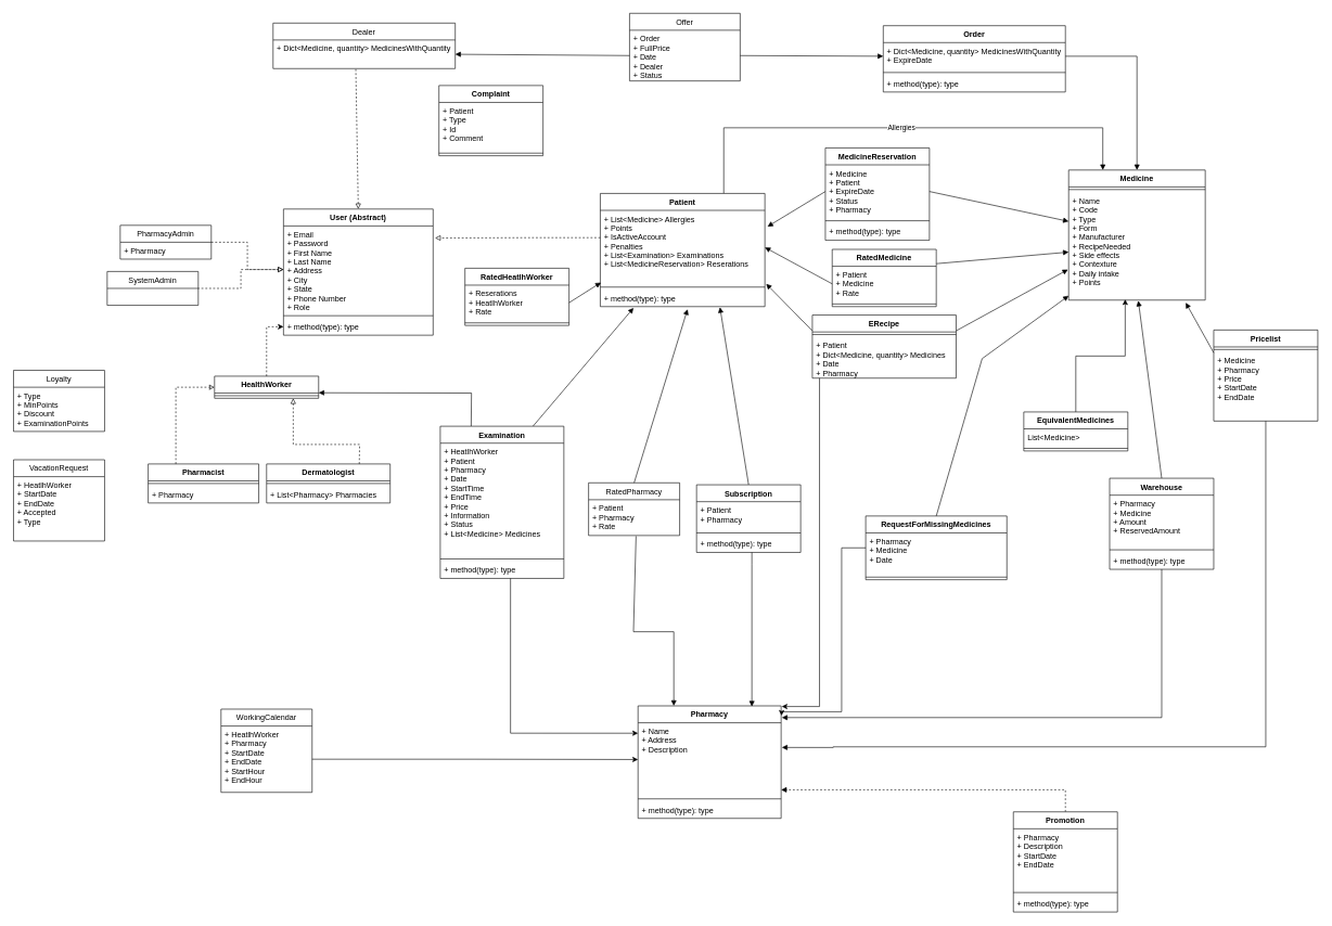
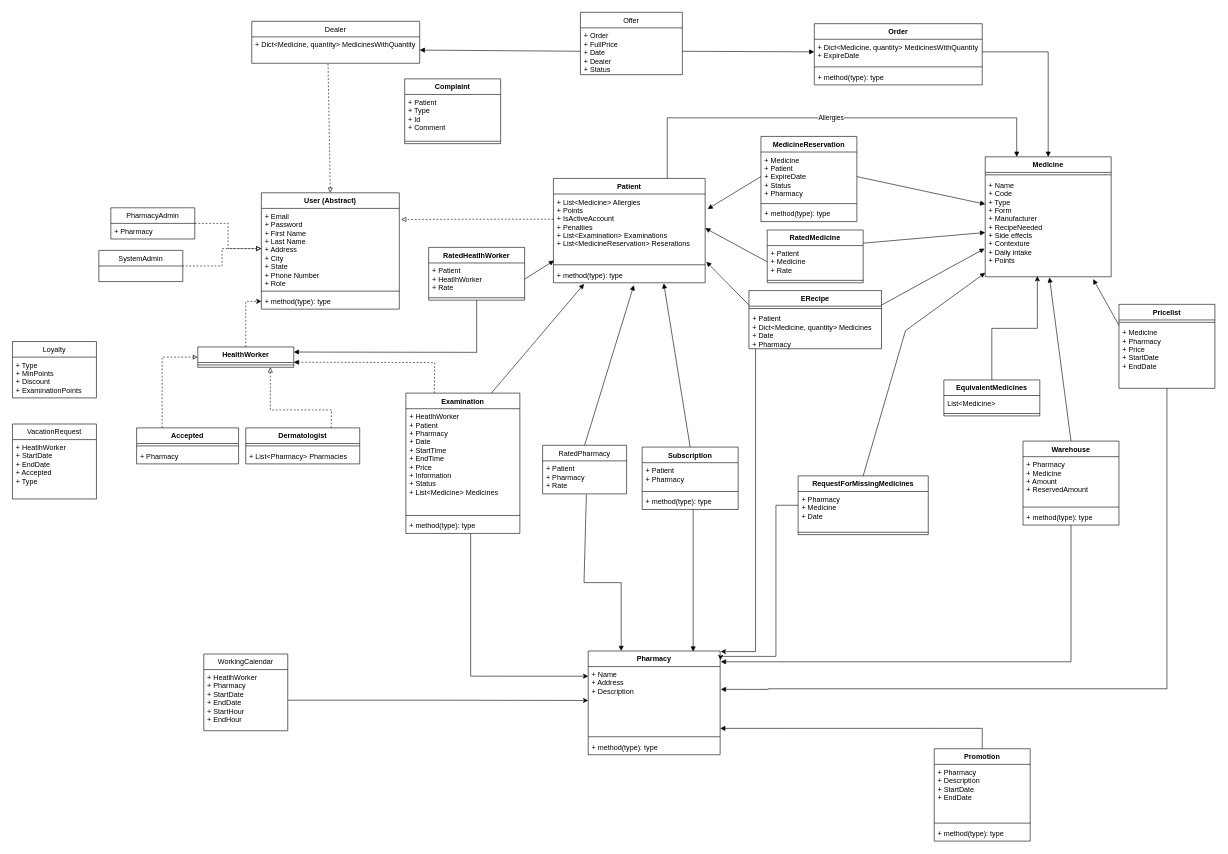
- <mxCell id="80" value="+ Reserations&#10;+ HeatlhWorker&#10;+ Rate" style="text;strokeColor=none;fillColor=none;align=left;verticalAlign=top;spacingLeft=4;spacingRight=4;overflow=hidden;rotatable=0;points=[[0,0.5],[1,0.5]];portConstraint=eastwest;" parent="79" vertex="1"><mxGeometry y="26" width="160" height="54" as="geometry" /></mxCell>
+ <mxCell id="80" value="+ Patient&#10;+ HeatlhWorker&#10;+ Rate" style="text;strokeColor=none;fillColor=none;align=left;verticalAlign=top;spacingLeft=4;spacingRight=4;overflow=hidden;rotatable=0;points=[[0,0.5],[1,0.5]];portConstraint=eastwest;" parent="79" vertex="1"><mxGeometry y="26" width="160" height="54" as="geometry" /></mxCell>
+ <mxCell id="108" style="edgeStyle=none;rounded=0;orthogonalLoop=1;jettySize=auto;html=1;exitX=0.5;exitY=1;exitDx=0;exitDy=0;entryX=1;entryY=0.25;entryDx=0;entryDy=0;startArrow=none;startFill=0;endArrow=block;endFill=1;sketch=0;jumpStyle=arc;" parent="1" source="79" target="114" edge="1"><mxGeometry relative="1" as="geometry"><Array as="points"><mxPoint x="794" y="587" /></Array></mxGeometry></mxCell>
- <mxCell id="24" style="edgeStyle=none;rounded=0;orthogonalLoop=1;jettySize=auto;html=1;exitX=0.25;exitY=0;exitDx=0;exitDy=0;entryX=1;entryY=0.75;entryDx=0;entryDy=0;startArrow=none;startFill=0;endArrow=block;endFill=1;jumpStyle=arc;" parent="1" source="26" target="114" edge="1"><mxGeometry relative="1" as="geometry"><Array as="points"><mxPoint x="724" y="604" /></Array></mxGeometry></mxCell>
+ <mxCell id="24" style="edgeStyle=none;rounded=0;orthogonalLoop=1;jettySize=auto;html=1;exitX=0.25;exitY=0;exitDx=0;exitDy=0;entryX=1;entryY=0.75;entryDx=0;entryDy=0;startArrow=none;startFill=0;endArrow=block;endFill=1;jumpStyle=arc;dashed=1;" parent="1" source="26" target="114" edge="1"><mxGeometry relative="1" as="geometry"><Array as="points"><mxPoint x="724" y="604" /></Array></mxGeometry></mxCell>
- <mxCell id="21" value="Pharmacist" style="swimlane;fontStyle=1;align=center;verticalAlign=top;childLayout=stackLayout;horizontal=1;startSize=26;horizontalStack=0;resizeParent=1;resizeParentMax=0;resizeLast=0;collapsible=1;marginBottom=0;" parent="1" vertex="1"><mxGeometry x="227" y="713" width="170" height="60" as="geometry" /></mxCell>
+ <mxCell id="21" value="Accepted" style="swimlane;fontStyle=1;align=center;verticalAlign=top;childLayout=stackLayout;horizontal=1;startSize=26;horizontalStack=0;resizeParent=1;resizeParentMax=0;resizeLast=0;collapsible=1;marginBottom=0;" parent="1" vertex="1"><mxGeometry x="227" y="713" width="170" height="60" as="geometry" /></mxCell>
- <mxCell id="52" style="edgeStyle=none;rounded=0;orthogonalLoop=1;jettySize=auto;html=1;exitX=0.5;exitY=0;exitDx=0;exitDy=0;entryX=1;entryY=0.912;entryDx=0;entryDy=0;entryPerimeter=0;startArrow=none;startFill=0;endArrow=block;endFill=1;dashed=1;" parent="1" source="53" target="13" edge="1"><mxGeometry relative="1" as="geometry"><Array as="points"><mxPoint x="1637" y="1214" /></Array></mxGeometry></mxCell>
+ <mxCell id="52" style="edgeStyle=none;rounded=0;orthogonalLoop=1;jettySize=auto;html=1;exitX=0.5;exitY=0;exitDx=0;exitDy=0;entryX=1;entryY=0.912;entryDx=0;entryDy=0;entryPerimeter=0;startArrow=none;startFill=0;endArrow=block;endFill=1;" parent="1" source="53" target="13" edge="1"><mxGeometry relative="1" as="geometry"><Array as="points"><mxPoint x="1637" y="1214" /></Array></mxGeometry></mxCell>
